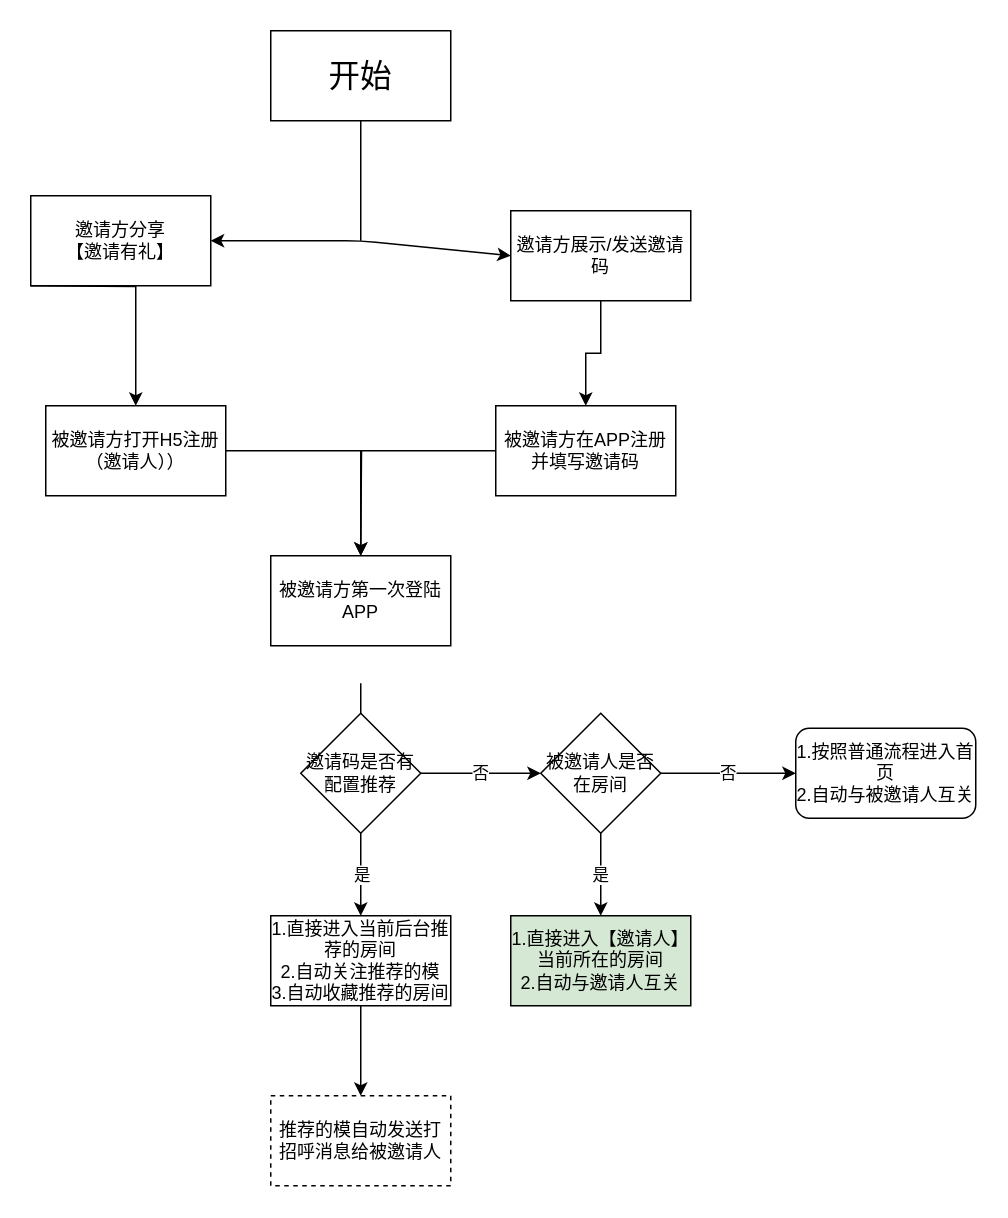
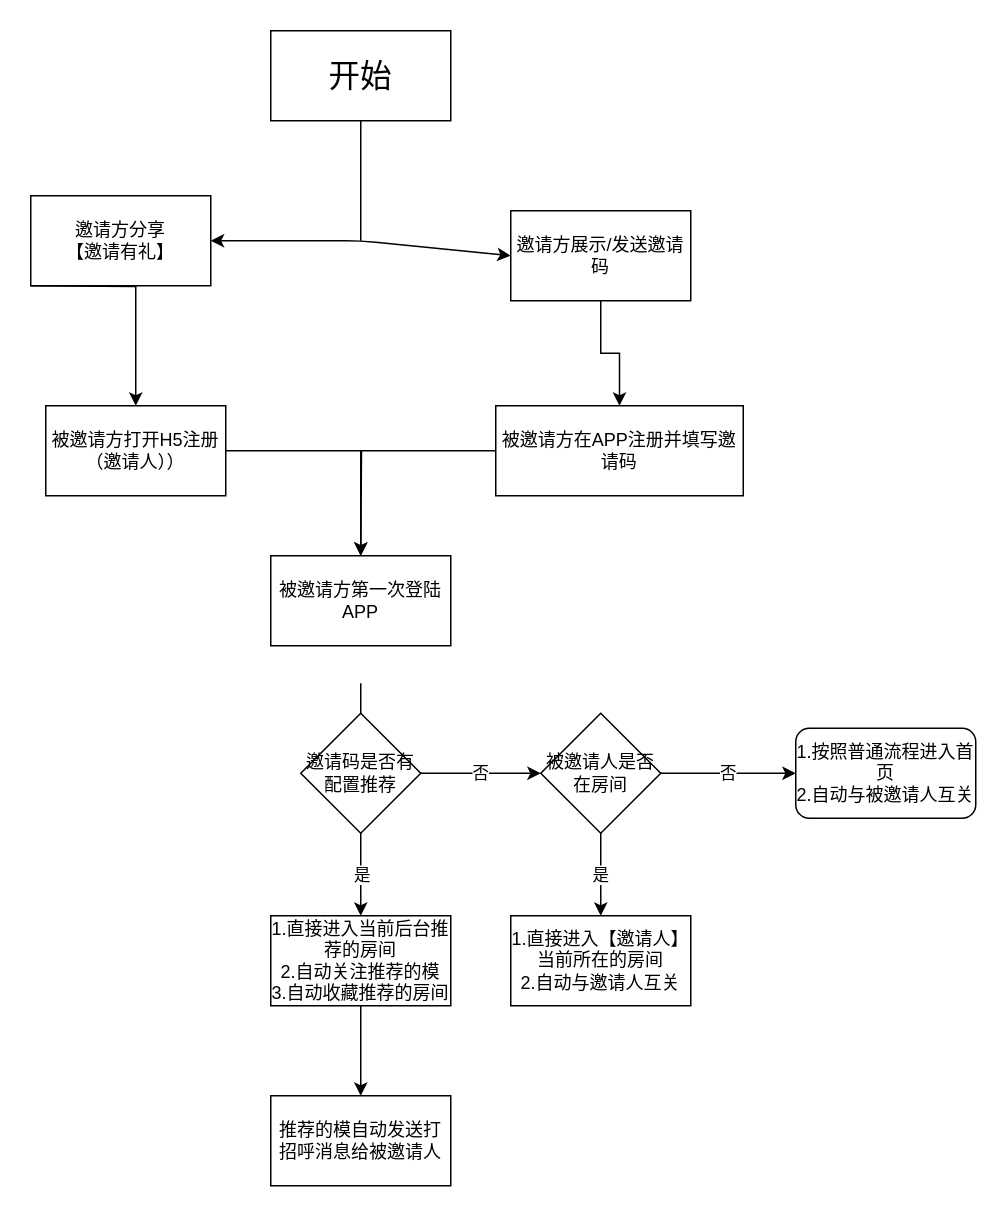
- <mxCell id="8" value="被邀请方在APP注册并填写邀请码" style="rounded=0;whiteSpace=wrap;html=1;" parent="1" vertex="1"><mxGeometry x="330" y="270" width="120" height="60" as="geometry" /></mxCell>
+ <mxCell id="8" value="被邀请方在APP注册并填写邀请码" style="rounded=0;whiteSpace=wrap;html=1;" parent="1" vertex="1"><mxGeometry x="330" y="270" width="165" height="60" as="geometry" /></mxCell>
- <mxCell id="24" value="1.直接进入【邀请人】当前所在的房间&lt;br&gt;2.自动与邀请人互关" style="rounded=0;whiteSpace=wrap;html=1;fillColor=#d5e8d4;" vertex="1" parent="1"><mxGeometry x="340" y="610" width="120" height="60" as="geometry" /></mxCell>
+ <mxCell id="24" value="1.直接进入【邀请人】当前所在的房间&lt;br&gt;2.自动与邀请人互关" style="rounded=0;whiteSpace=wrap;html=1;" vertex="1" parent="1"><mxGeometry x="340" y="610" width="120" height="60" as="geometry" /></mxCell>
- <mxCell id="23" value="推荐的模自动发送打招呼消息给被邀请人" style="rounded=0;whiteSpace=wrap;html=1;dashed=1;" vertex="1" parent="1"><mxGeometry x="180" y="730" width="120" height="60" as="geometry" /></mxCell>
+ <mxCell id="23" value="推荐的模自动发送打招呼消息给被邀请人" style="rounded=0;whiteSpace=wrap;html=1;" vertex="1" parent="1"><mxGeometry x="180" y="730" width="120" height="60" as="geometry" /></mxCell>
